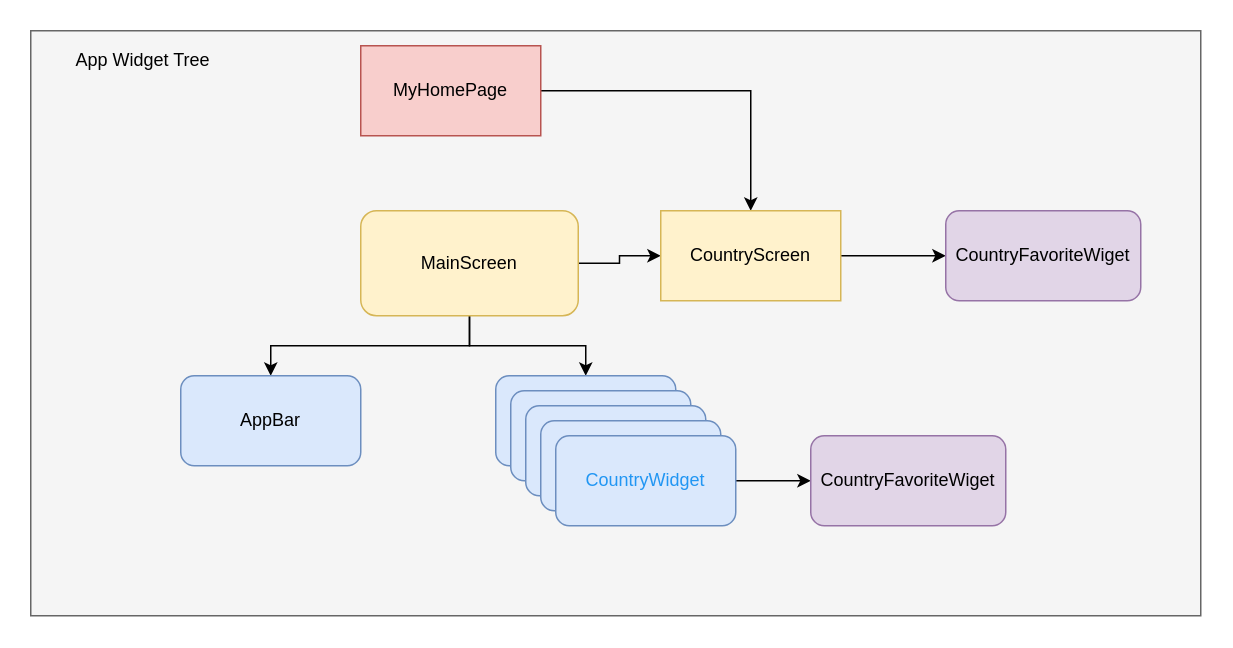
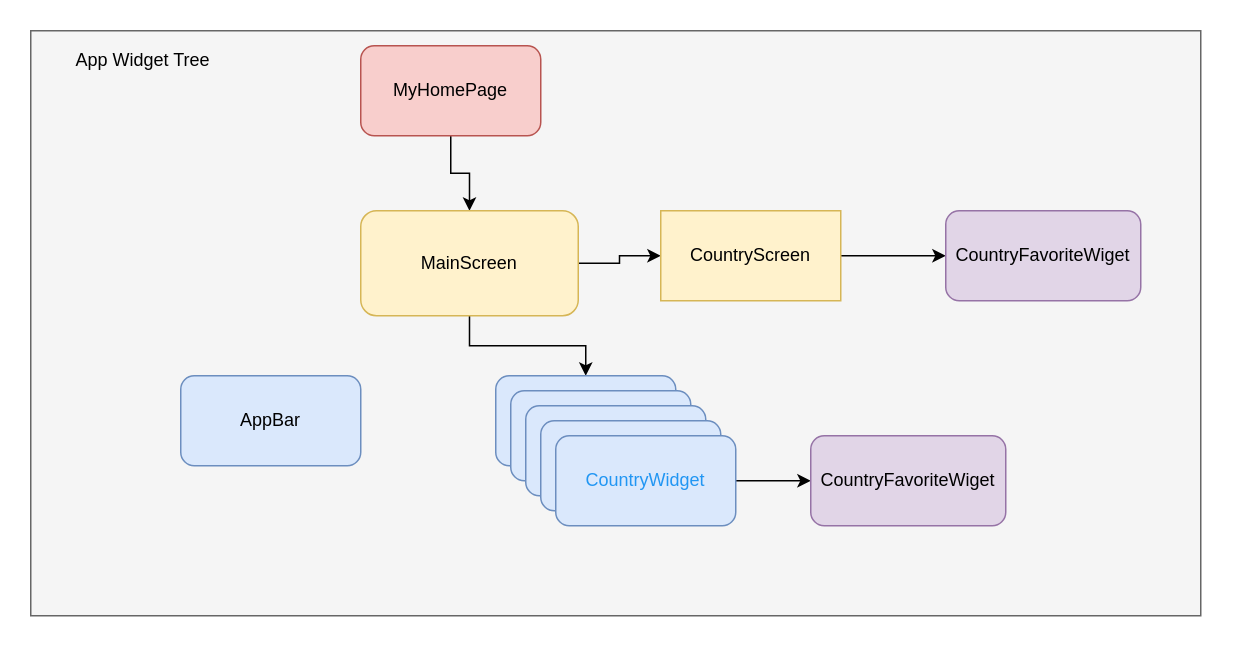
- <mxCell id="5" value="MyHomePage" style="whiteSpace=wrap;html=1;fillColor=#f8cecc;strokeColor=#b85450;rounded=0;" vertex="1" parent="1"><mxGeometry x="240" y="30" width="120" height="60" as="geometry" /></mxCell>
+ <mxCell id="5" value="MyHomePage" style="rounded=1;whiteSpace=wrap;html=1;fillColor=#f8cecc;strokeColor=#b85450;" vertex="1" parent="1"><mxGeometry x="240" y="30" width="120" height="60" as="geometry" /></mxCell>
- <mxCell id="3" style="edgeStyle=orthogonalEdgeStyle;rounded=0;orthogonalLoop=1;jettySize=auto;html=1;" edge="1" parent="1" source="5" target="10"><mxGeometry relative="1" as="geometry" /></mxCell>
+ <mxCell id="3" style="edgeStyle=orthogonalEdgeStyle;rounded=0;orthogonalLoop=1;jettySize=auto;html=1;" edge="1" parent="1" source="5" target="8"><mxGeometry relative="1" as="geometry" /></mxCell>
- <mxCell id="7" style="edgeStyle=orthogonalEdgeStyle;rounded=0;orthogonalLoop=1;jettySize=auto;html=1;" edge="1" parent="1" source="8" target="11"><mxGeometry relative="1" as="geometry" /></mxCell>
